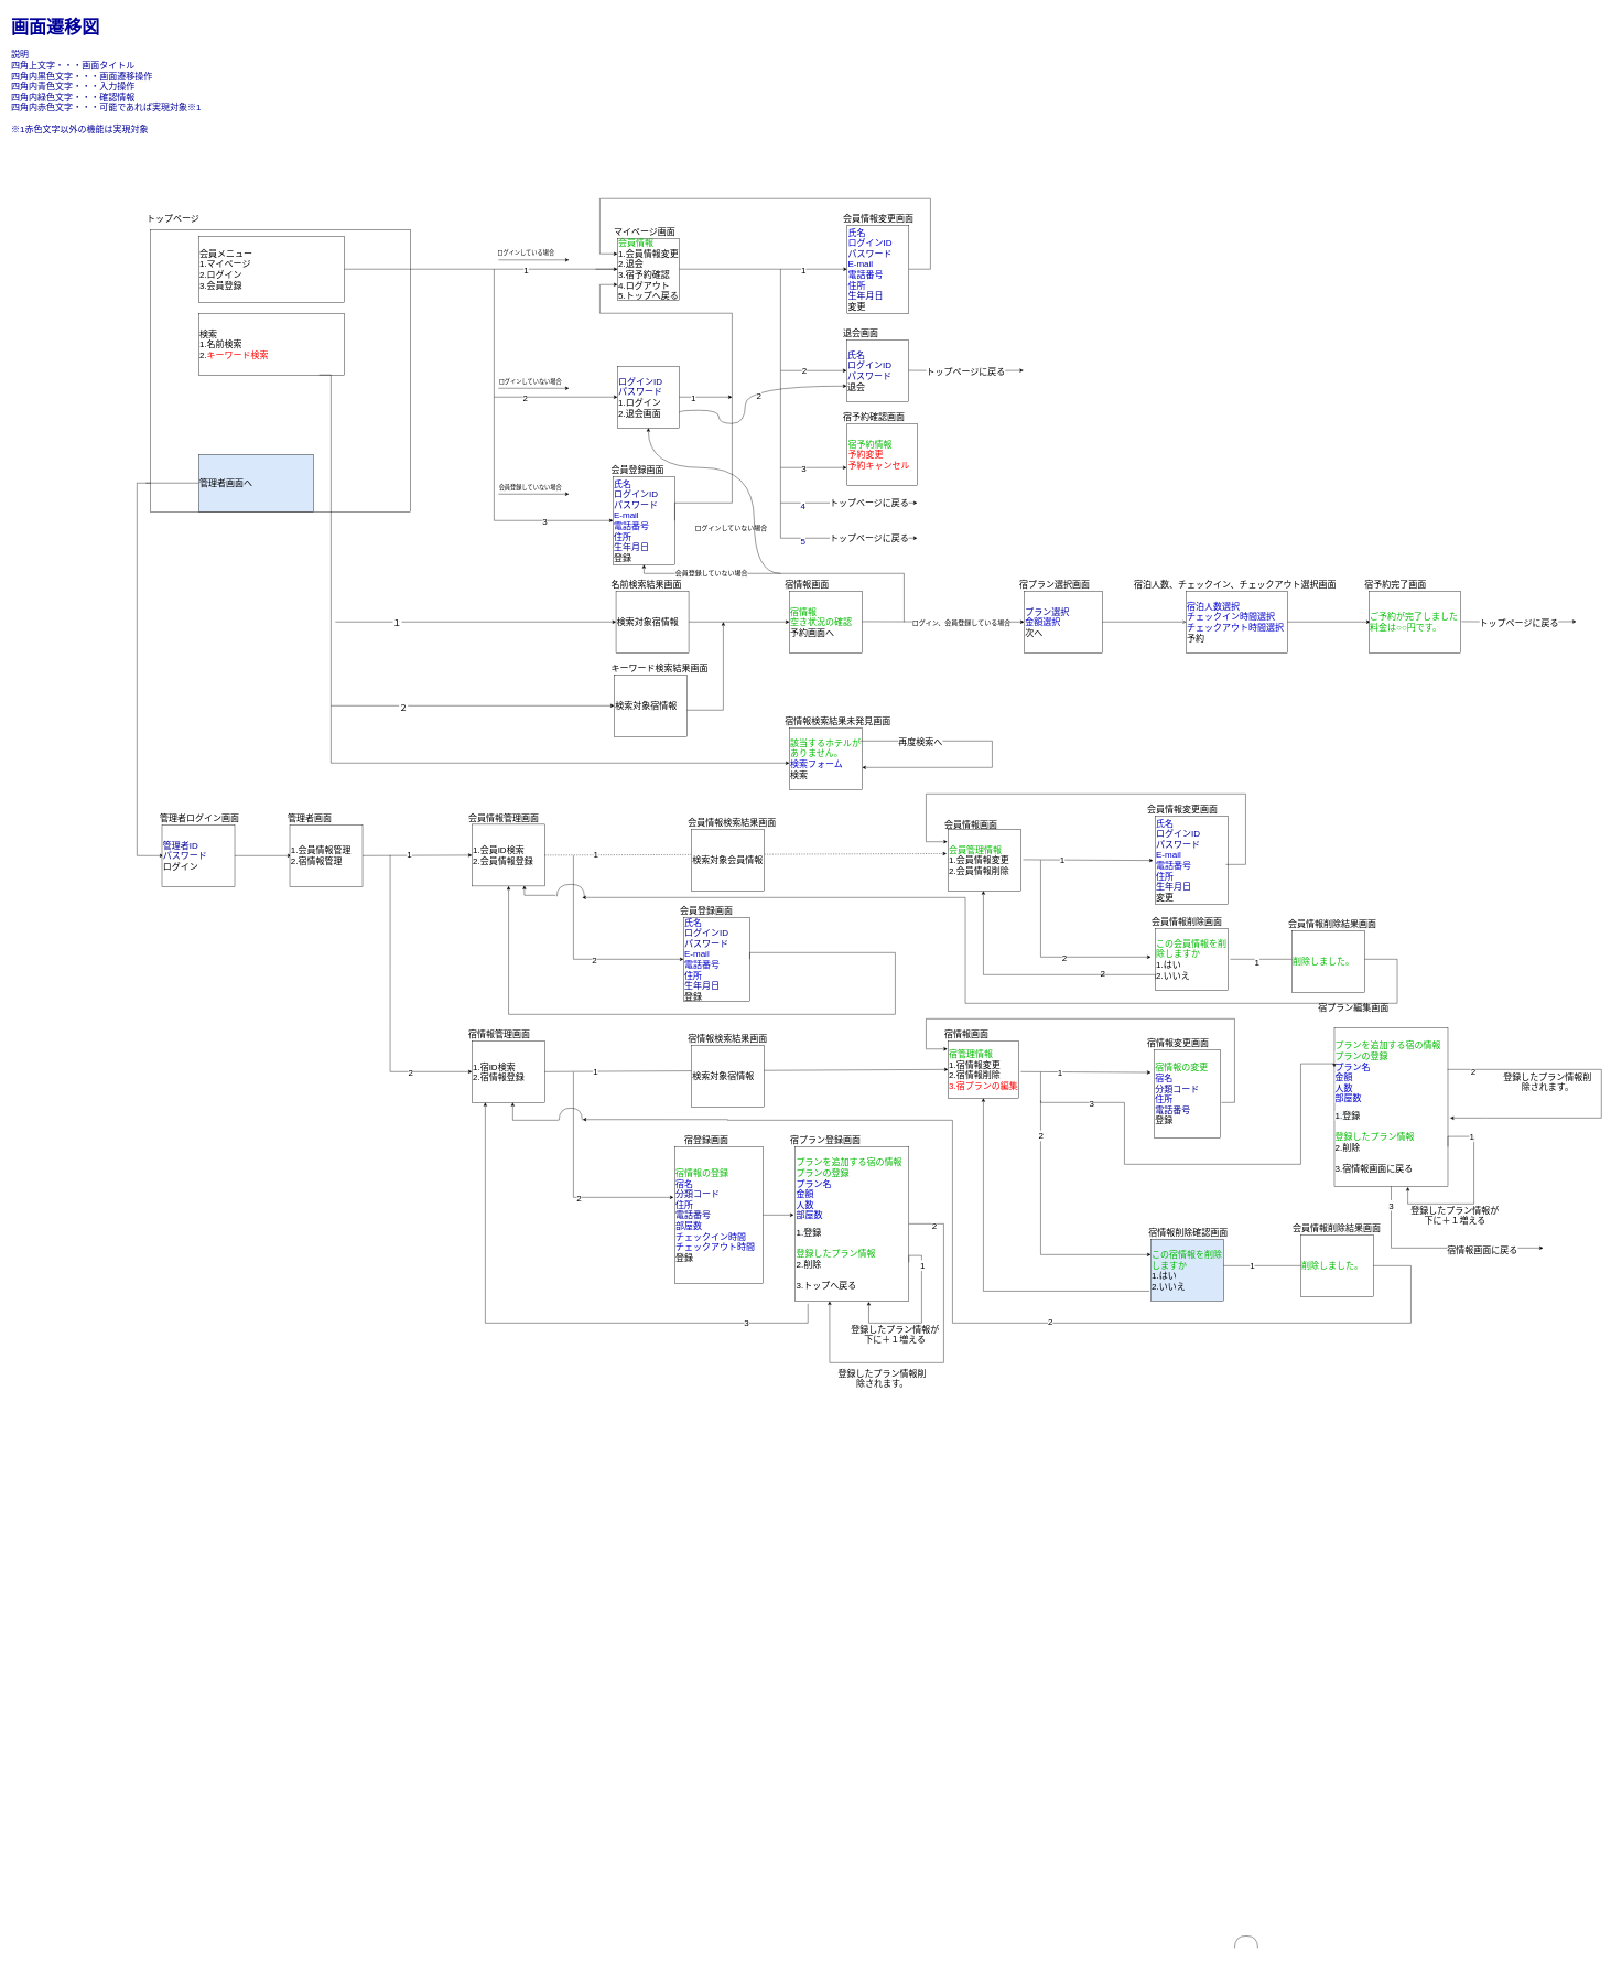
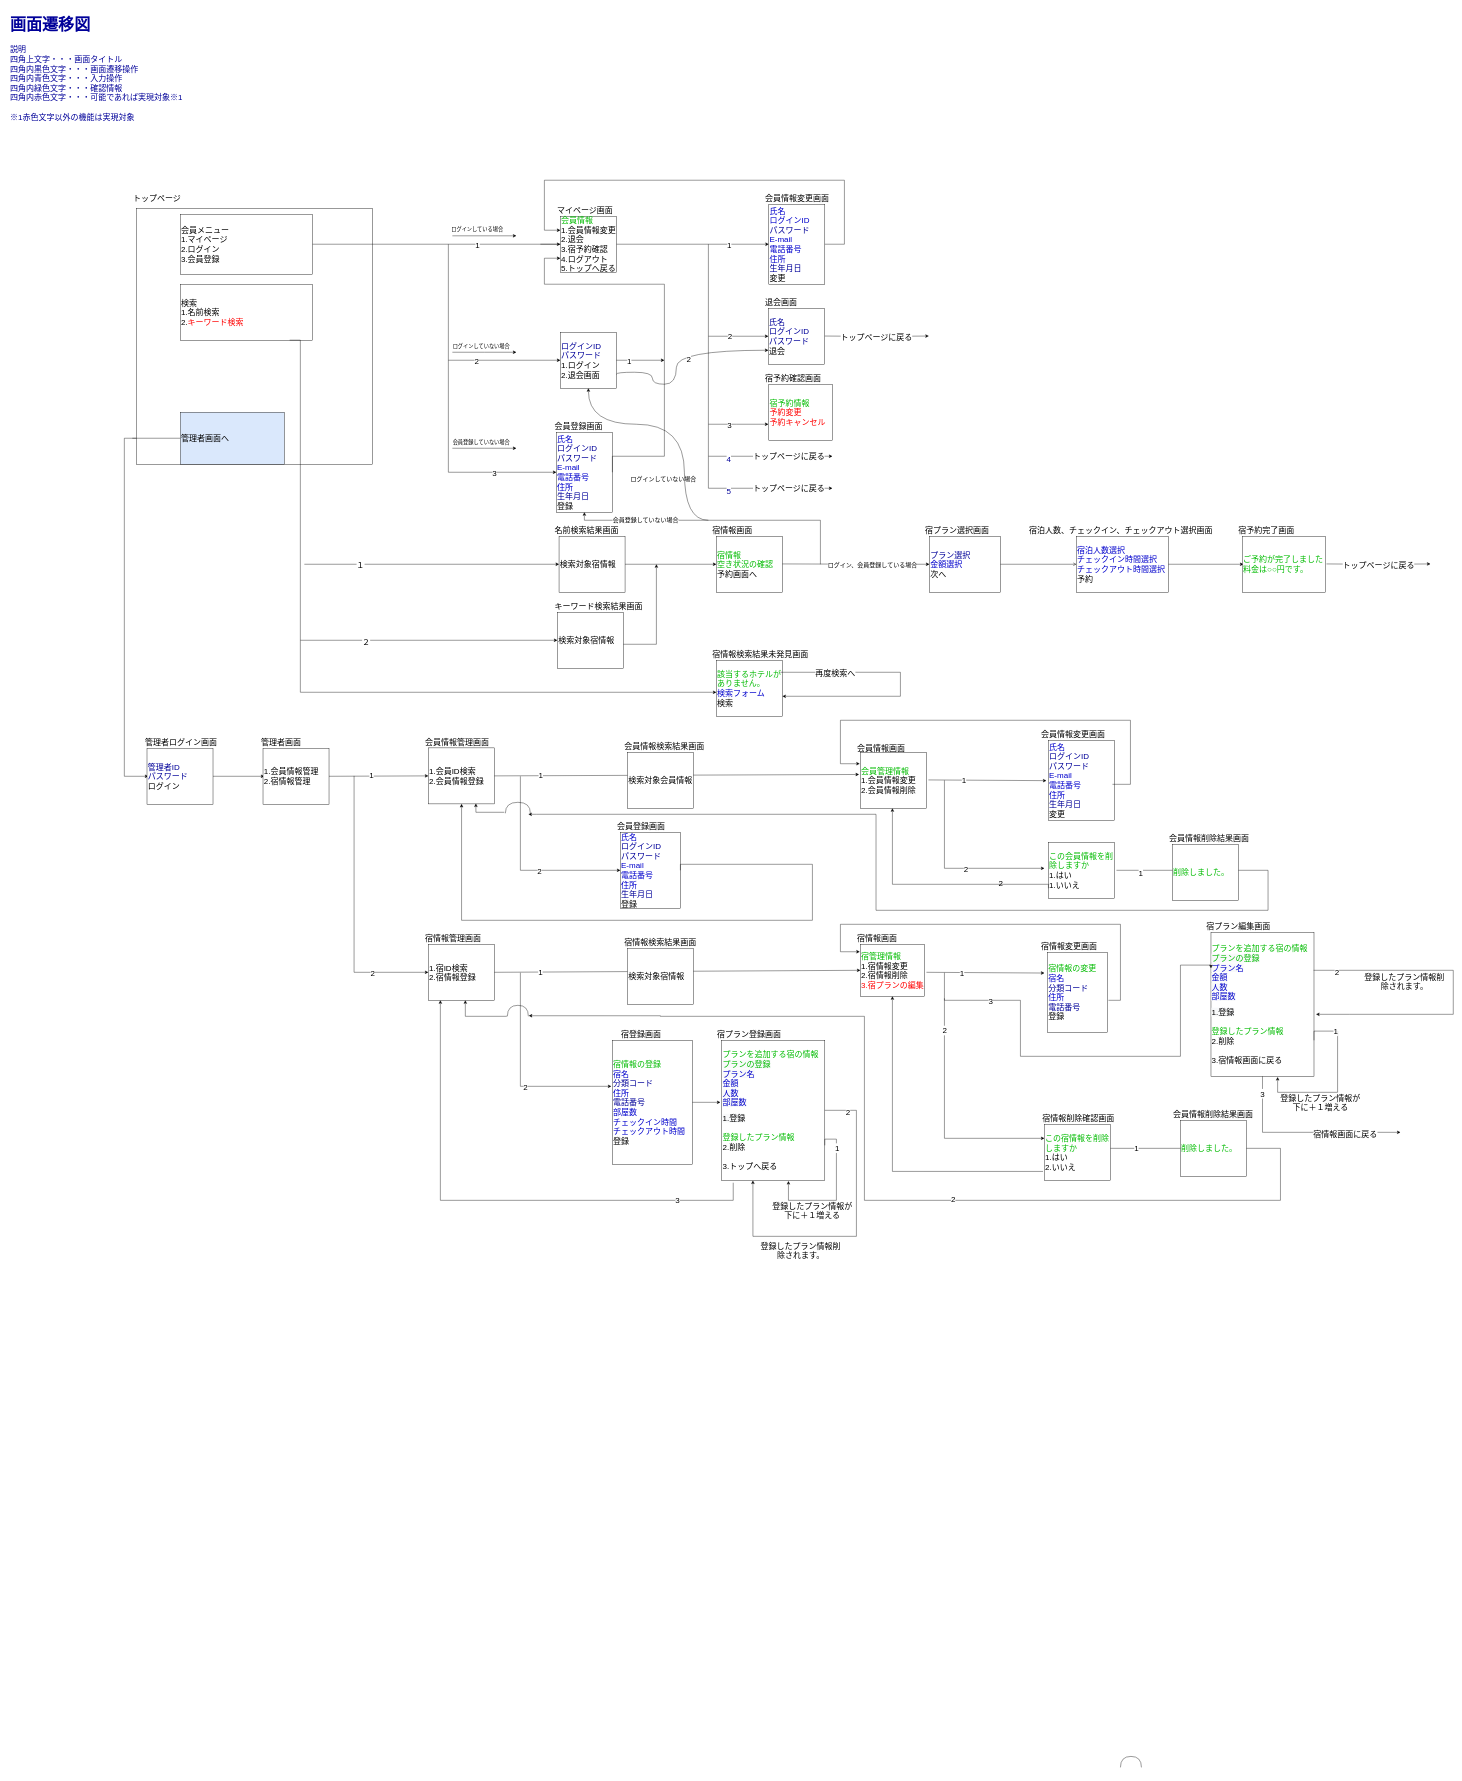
- <mxCell id="17" value="" style="endArrow=classic;html=1;rounded=0;fontSize=20;fontColor=#000000;exitX=1;exitY=0.5;exitDx=0;exitDy=0;entryX=-0.021;entryY=0.396;entryDx=0;entryDy=0;entryPerimeter=0;dashed=1;" parent="1" source="11" target="25" edge="1"><mxGeometry width="50" height="50" relative="1" as="geometry"><mxPoint x="1360" y="1940" as="sourcePoint" /><mxPoint x="1540" y="1940" as="targetPoint" /></mxGeometry></mxCell>
+ <mxCell id="17" value="" style="endArrow=classic;html=1;rounded=0;fontSize=20;fontColor=#000000;exitX=1;exitY=0.5;exitDx=0;exitDy=0;entryX=-0.021;entryY=0.396;entryDx=0;entryDy=0;entryPerimeter=0;" parent="1" source="11" target="25" edge="1"><mxGeometry width="50" height="50" relative="1" as="geometry"><mxPoint x="1360" y="1940" as="sourcePoint" /><mxPoint x="1540" y="1940" as="targetPoint" /></mxGeometry></mxCell>
- <mxCell id="51" value="会員情報削除画面" style="text;html=1;strokeColor=none;fillColor=none;align=left;verticalAlign=middle;whiteSpace=wrap;rounded=0;fontSize=20;" parent="1" vertex="1"><mxGeometry x="2610" y="2075" width="210" height="30" as="geometry" /></mxCell>
- <mxCell id="50" value="&lt;font color=&quot;#00bb00&quot;&gt;この会員情報を削除しますか&lt;/font&gt;&lt;br&gt;1.はい&lt;br&gt;2.いいえ" style="rounded=0;whiteSpace=wrap;html=1;fontSize=20;align=left;" parent="1" vertex="1"><mxGeometry x="2620" y="2105" width="165" height="140" as="geometry" /></mxCell>
+ <mxCell id="50" value="&lt;font color=&quot;#00bb00&quot;&gt;この会員情報を削除しますか&lt;/font&gt;&lt;br&gt;1.はい&lt;br&gt;1.いいえ" style="rounded=0;whiteSpace=wrap;html=1;fontSize=20;align=left;" parent="1" vertex="1"><mxGeometry x="2620" y="2105" width="165" height="140" as="geometry" /></mxCell>
- <mxCell id="167" value="宿プラン編集画面" style="text;html=1;strokeColor=none;fillColor=none;align=left;verticalAlign=middle;whiteSpace=wrap;rounded=0;fontSize=20;" parent="1" vertex="1"><mxGeometry x="2987.82" y="2270" width="230" height="30" as="geometry" /></mxCell>
+ <mxCell id="167" value="宿プラン編集画面" style="text;html=1;strokeColor=none;fillColor=none;align=left;verticalAlign=middle;whiteSpace=wrap;rounded=0;fontSize=20;" parent="1" vertex="1"><mxGeometry x="3012.82" y="2300" width="230" height="30" as="geometry" /></mxCell>
- <mxCell id="53" value="&lt;font style=&quot;&quot; color=&quot;#00bb00&quot;&gt;この宿情報を削除しますか&lt;/font&gt;&lt;br style=&quot;&quot;&gt;&lt;span style=&quot;&quot;&gt;1.はい&lt;/span&gt;&lt;br style=&quot;&quot;&gt;&lt;span style=&quot;&quot;&gt;2.いいえ&lt;/span&gt;" style="rounded=0;whiteSpace=wrap;html=1;fontSize=20;align=left;fillColor=#dae8fc;" parent="1" vertex="1"><mxGeometry x="2610" y="2810" width="165" height="140" as="geometry" /></mxCell>
+ <mxCell id="53" value="&lt;font style=&quot;&quot; color=&quot;#00bb00&quot;&gt;この宿情報を削除しますか&lt;/font&gt;&lt;br style=&quot;&quot;&gt;&lt;span style=&quot;&quot;&gt;1.はい&lt;/span&gt;&lt;br style=&quot;&quot;&gt;&lt;span style=&quot;&quot;&gt;2.いいえ&lt;/span&gt;" style="rounded=0;whiteSpace=wrap;html=1;fontSize=20;align=left;" parent="1" vertex="1"><mxGeometry x="2610" y="2810" width="165" height="140" as="geometry" /></mxCell>
